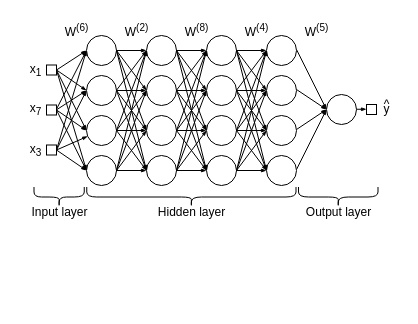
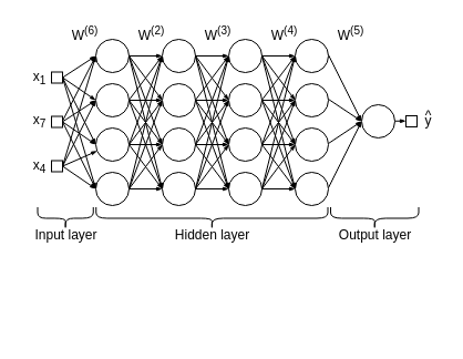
- <mxCell id="95" value="W&lt;sup&gt;(8)&lt;/sup&gt;" style="text;html=1;align=center;verticalAlign=middle;resizable=0;points=[];autosize=1;strokeColor=none;fillColor=none;" vertex="1" parent="1"><mxGeometry x="176" y="20" width="40" height="20" as="geometry" /></mxCell>
+ <mxCell id="95" value="W&lt;sup&gt;(3)&lt;/sup&gt;" style="text;html=1;align=center;verticalAlign=middle;resizable=0;points=[];autosize=1;strokeColor=none;fillColor=none;" vertex="1" parent="1"><mxGeometry x="176" y="20" width="40" height="20" as="geometry" /></mxCell>
- <mxCell id="70" value="x&lt;sub&gt;3&lt;/sub&gt;" style="text;html=1;align=center;verticalAlign=middle;resizable=0;points=[];autosize=1;strokeColor=none;fillColor=none;" vertex="1" parent="1"><mxGeometry x="20" y="139.5" width="30" height="20" as="geometry" /></mxCell>
+ <mxCell id="70" value="x&lt;sub&gt;4&lt;/sub&gt;" style="text;html=1;align=center;verticalAlign=middle;resizable=0;points=[];autosize=1;strokeColor=none;fillColor=none;" vertex="1" parent="1"><mxGeometry x="20" y="139.5" width="30" height="20" as="geometry" /></mxCell>
